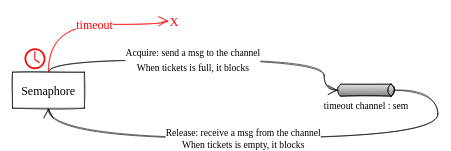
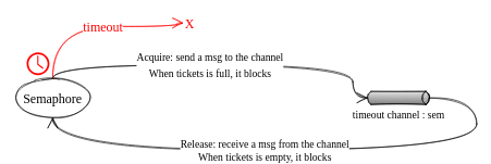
- <mxCell id="9" value="&lt;font style=&quot;font-size: 20px;&quot;&gt;Semaphore&lt;/font&gt;" style="rounded=0;whiteSpace=wrap;html=1;sketch=1;hachureGap=4;fontFamily=Architects Daughter;fontSource=https%3A%2F%2Ffonts.googleapis.com%2Fcss%3Ffamily%3DArchitects%2BDaughter;fontSize=16;" parent="1" vertex="1"><mxGeometry x="20" y="120" width="120" height="60" as="geometry" /></mxCell>
+ <mxCell id="9" value="&lt;font style=&quot;font-size: 20px;&quot;&gt;Semaphore&lt;/font&gt;" style="ellipse;whiteSpace=wrap;html=1;sketch=1;hachureGap=4;fontFamily=Architects Daughter;fontSource=https%3A%2F%2Ffonts.googleapis.com%2Fcss%3Ffamily%3DArchitects%2BDaughter;fontSize=16;" parent="1" vertex="1"><mxGeometry x="20" y="120" width="120" height="60" as="geometry" /></mxCell>
